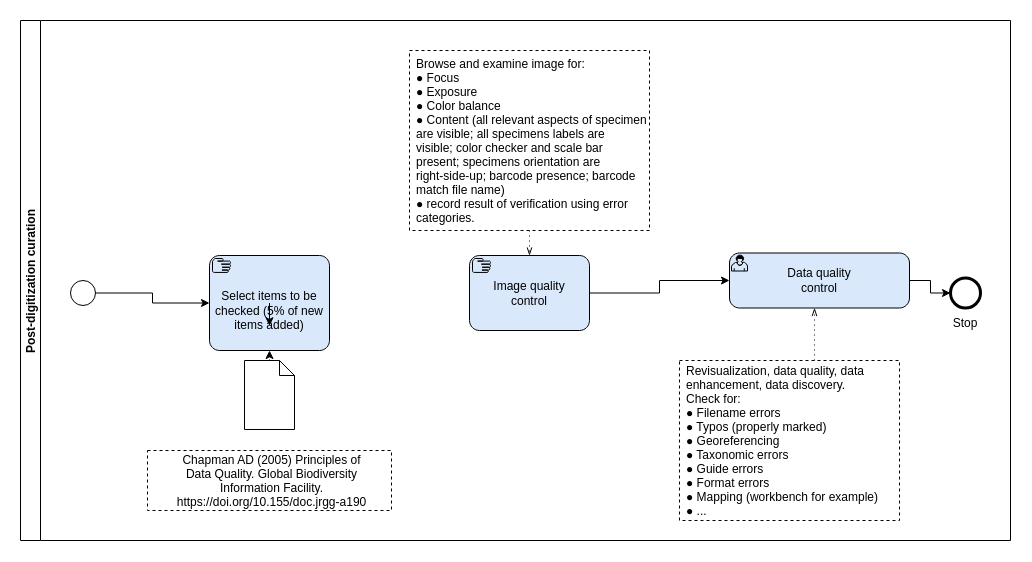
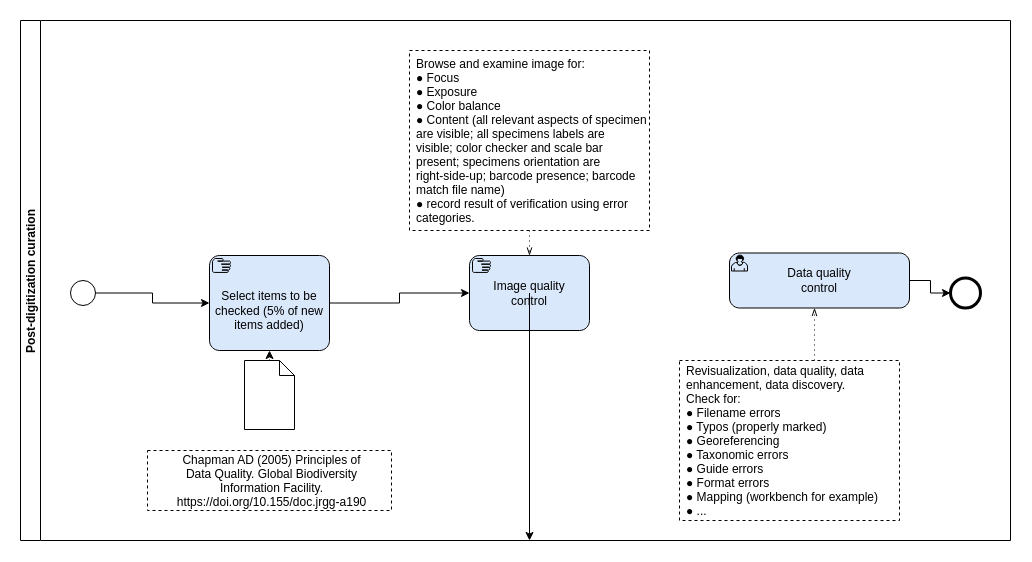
- <mxCell id="9" value="" style="edgeStyle=elbowEdgeStyle;fontSize=12;html=1;endArrow=classic;endFill=1;rounded=0;" parent="1" source="7" target="10" edge="1"><mxGeometry width="160" relative="1" as="geometry"><mxPoint x="110" y="971" as="sourcePoint" /><mxPoint x="220" y="971" as="targetPoint" /></mxGeometry></mxCell>
+ <mxCell id="9" value="" style="edgeStyle=elbowEdgeStyle;fontSize=12;html=1;endArrow=classic;endFill=1;rounded=0;" parent="1" source="7" target="19" edge="1"><mxGeometry width="160" relative="1" as="geometry"><mxPoint x="110" y="971" as="sourcePoint" /><mxPoint x="220" y="971" as="targetPoint" /></mxGeometry></mxCell>
- <mxCell id="8" value="" style="edgeStyle=elbowEdgeStyle;fontSize=12;html=1;endArrow=classic;endFill=1;rounded=0;" parent="1" source="4" target="19" edge="1"><mxGeometry width="160" relative="1" as="geometry"><mxPoint x="220" y="811" as="sourcePoint" /><mxPoint x="380" y="811" as="targetPoint" /></mxGeometry></mxCell>
+ <mxCell id="8" value="" style="edgeStyle=elbowEdgeStyle;fontSize=12;html=1;endArrow=classic;endFill=1;rounded=0;" parent="1" source="4" target="7" edge="1"><mxGeometry width="160" relative="1" as="geometry"><mxPoint x="220" y="811" as="sourcePoint" /><mxPoint x="380" y="811" as="targetPoint" /></mxGeometry></mxCell>
- <mxCell id="18" value="&lt;span style=&quot;background-color: rgb(255 , 255 , 255)&quot;&gt;Stop&lt;/span&gt;" style="text;html=1;strokeColor=none;fillColor=none;align=center;verticalAlign=middle;whiteSpace=wrap;rounded=0;" parent="1" vertex="1"><mxGeometry x="945" y="312.5" width="40" height="20" as="geometry" /></mxCell>
